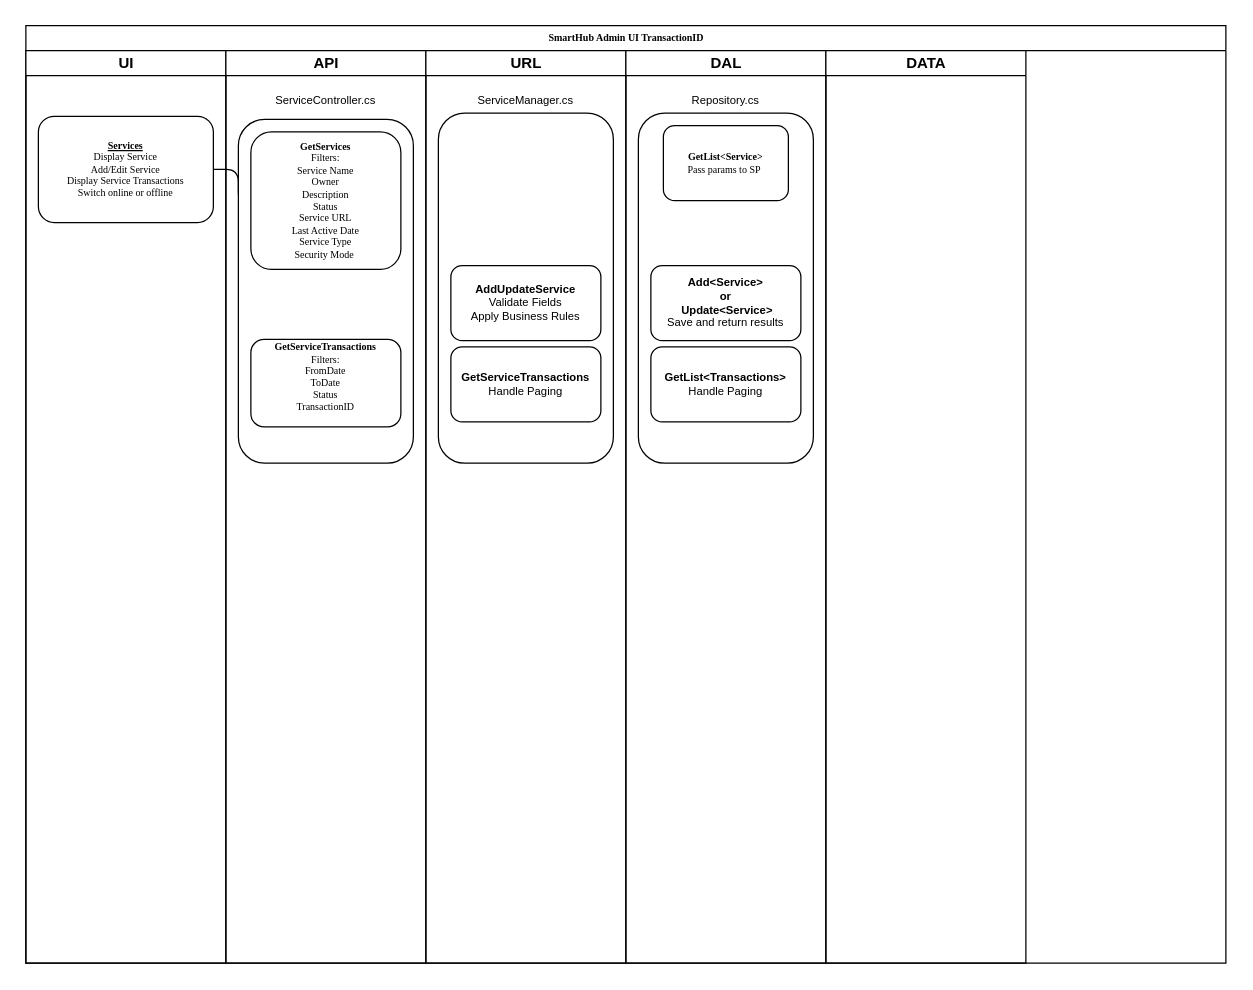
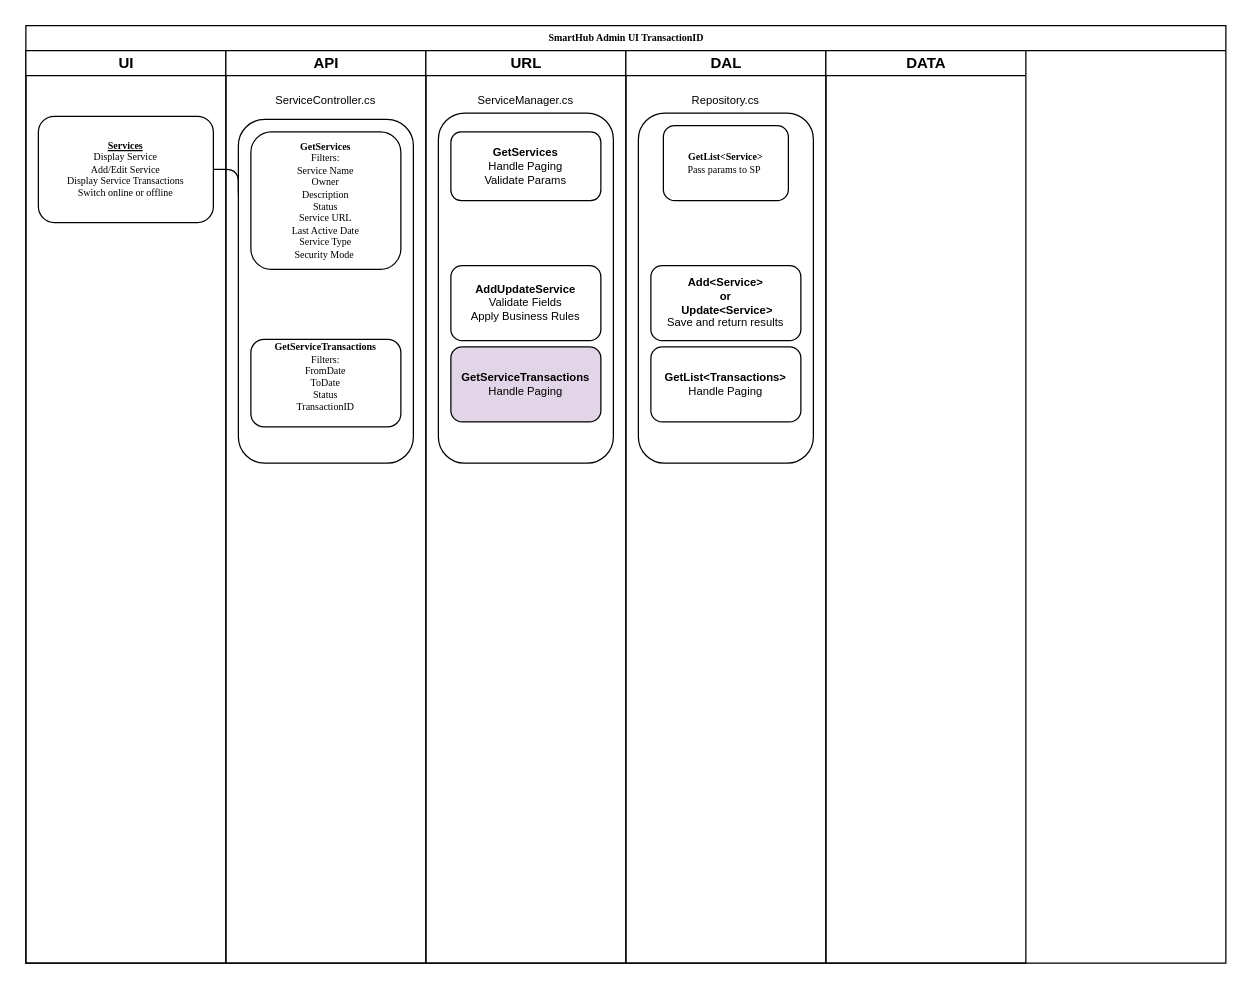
+ <mxCell id="13" value="&lt;b&gt;GetServices&lt;/b&gt;&lt;br&gt;Handle Paging&lt;br&gt;Validate Params" style="rounded=1;whiteSpace=wrap;html=1;fontSize=9;align=center;" vertex="1" parent="10"><mxGeometry x="20" y="65" width="120" height="55" as="geometry" /></mxCell>
- <mxCell id="15" value="&lt;b&gt;GetServiceTransactions&lt;/b&gt;&lt;br&gt;Handle Paging" style="rounded=1;whiteSpace=wrap;html=1;fontSize=9;align=center;" vertex="1" parent="10"><mxGeometry x="20" y="237" width="120" height="60" as="geometry" /></mxCell>
+ <mxCell id="15" value="&lt;b&gt;GetServiceTransactions&lt;/b&gt;&lt;br&gt;Handle Paging" style="rounded=1;whiteSpace=wrap;html=1;fontSize=9;align=center;fillColor=#e1d5e7;" vertex="1" parent="10"><mxGeometry x="20" y="237" width="120" height="60" as="geometry" /></mxCell>
